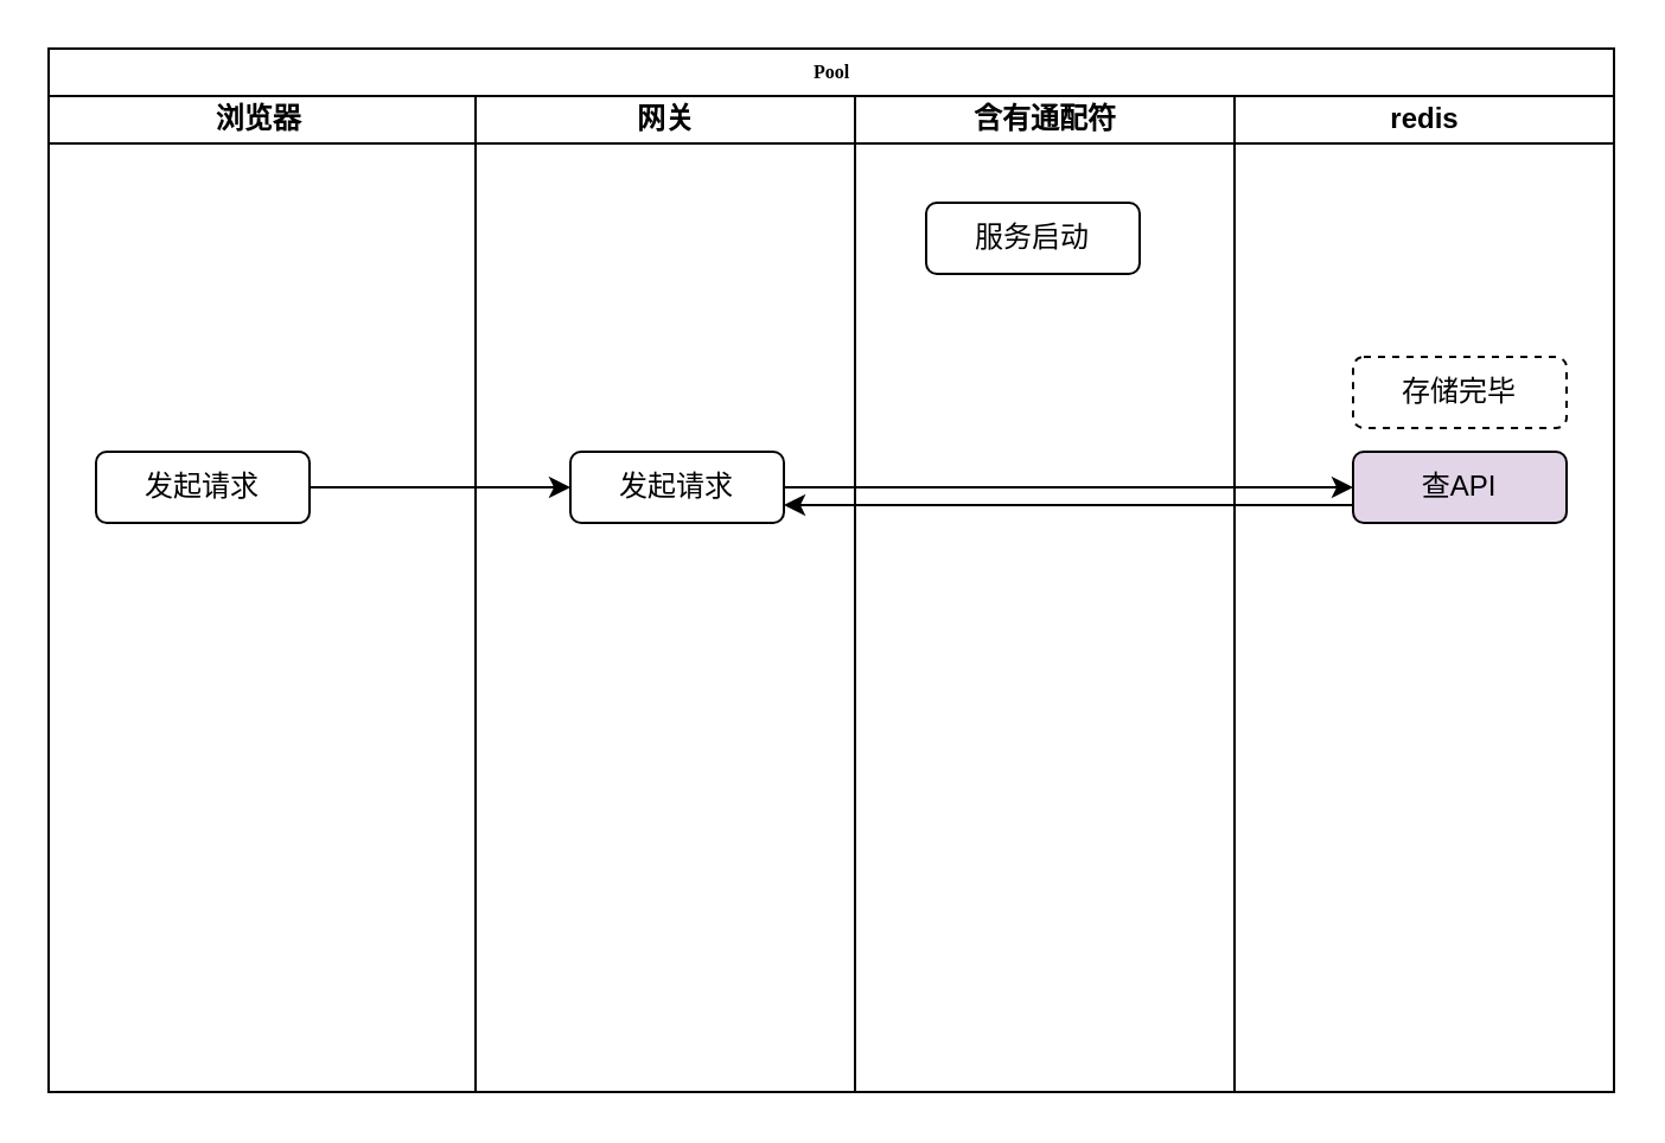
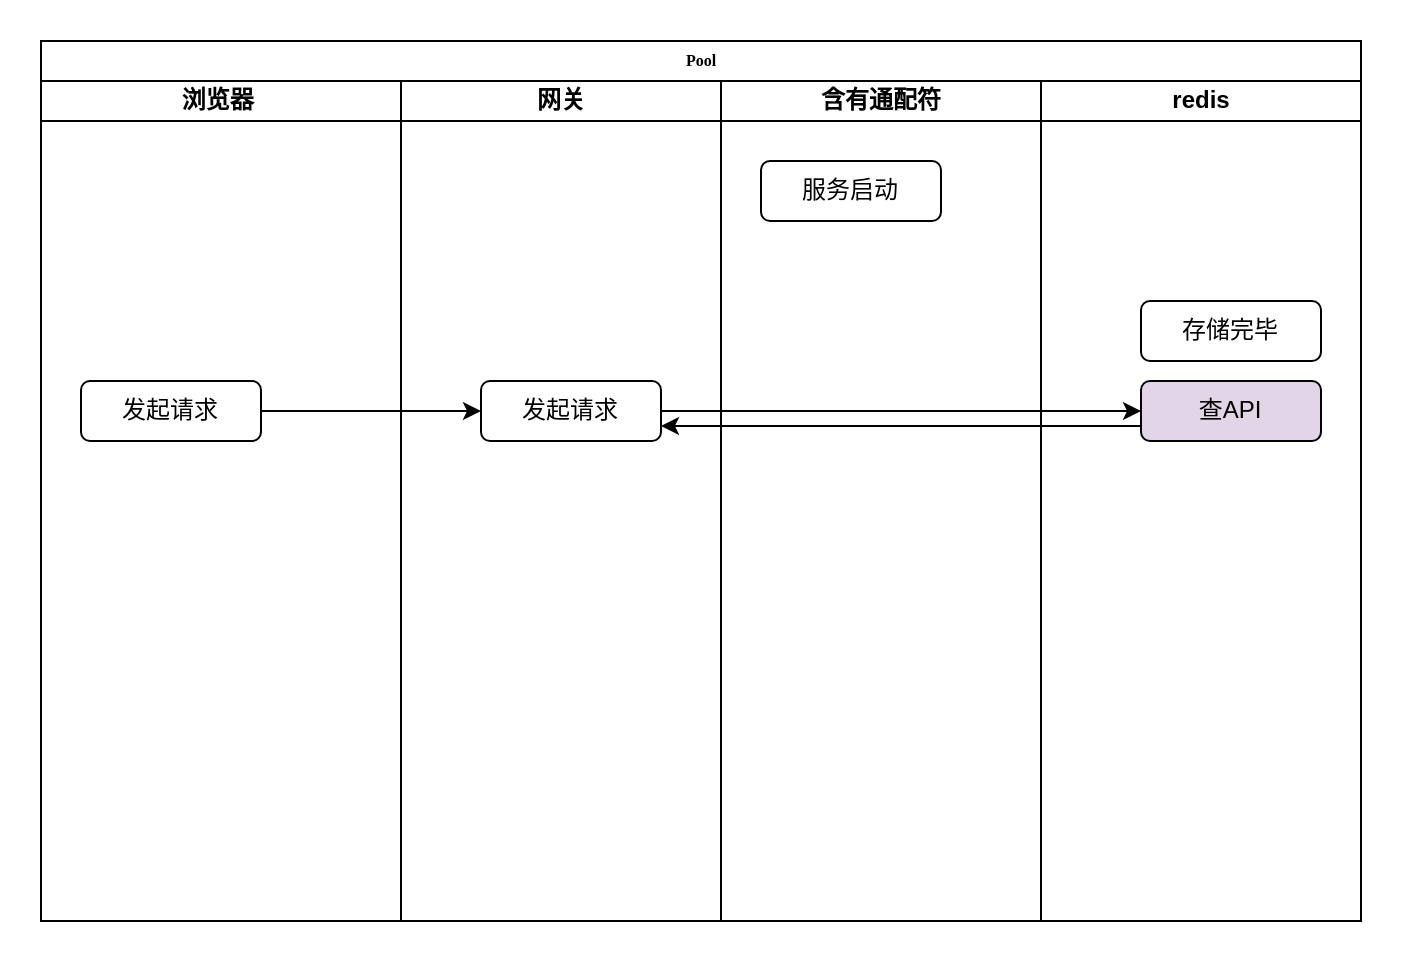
- <mxCell id="8" value="服务启动" style="rounded=1;whiteSpace=wrap;html=1;" vertex="1" parent="7"><mxGeometry x="30" y="45" width="90" height="30" as="geometry" /></mxCell>
+ <mxCell id="8" value="服务启动" style="rounded=1;whiteSpace=wrap;html=1;" vertex="1" parent="7"><mxGeometry x="20" y="40" width="90" height="30" as="geometry" /></mxCell>
- <mxCell id="10" value="存储完毕" style="rounded=1;whiteSpace=wrap;html=1;dashed=1;" vertex="1" parent="9"><mxGeometry x="50" y="110" width="90" height="30" as="geometry" /></mxCell>
+ <mxCell id="10" value="存储完毕" style="rounded=1;whiteSpace=wrap;html=1;" vertex="1" parent="9"><mxGeometry x="50" y="110" width="90" height="30" as="geometry" /></mxCell>
